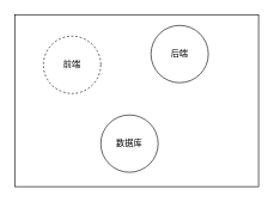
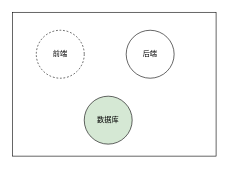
- <mxCell id="4" value="后端" style="ellipse;whiteSpace=wrap;html=1;aspect=fixed;" vertex="1" parent="1"><mxGeometry x="210" y="35" width="80" height="80" as="geometry" /></mxCell>
+ <mxCell id="4" value="后端" style="ellipse;whiteSpace=wrap;html=1;aspect=fixed;" vertex="1" parent="1"><mxGeometry x="210" y="50" width="80" height="80" as="geometry" /></mxCell>
- <mxCell id="5" value="数据库" style="ellipse;whiteSpace=wrap;html=1;aspect=fixed;" vertex="1" parent="1"><mxGeometry x="140" y="160" width="80" height="80" as="geometry" /></mxCell>
+ <mxCell id="5" value="数据库" style="ellipse;whiteSpace=wrap;html=1;aspect=fixed;fillColor=#d5e8d4;" vertex="1" parent="1"><mxGeometry x="140" y="160" width="80" height="80" as="geometry" /></mxCell>
